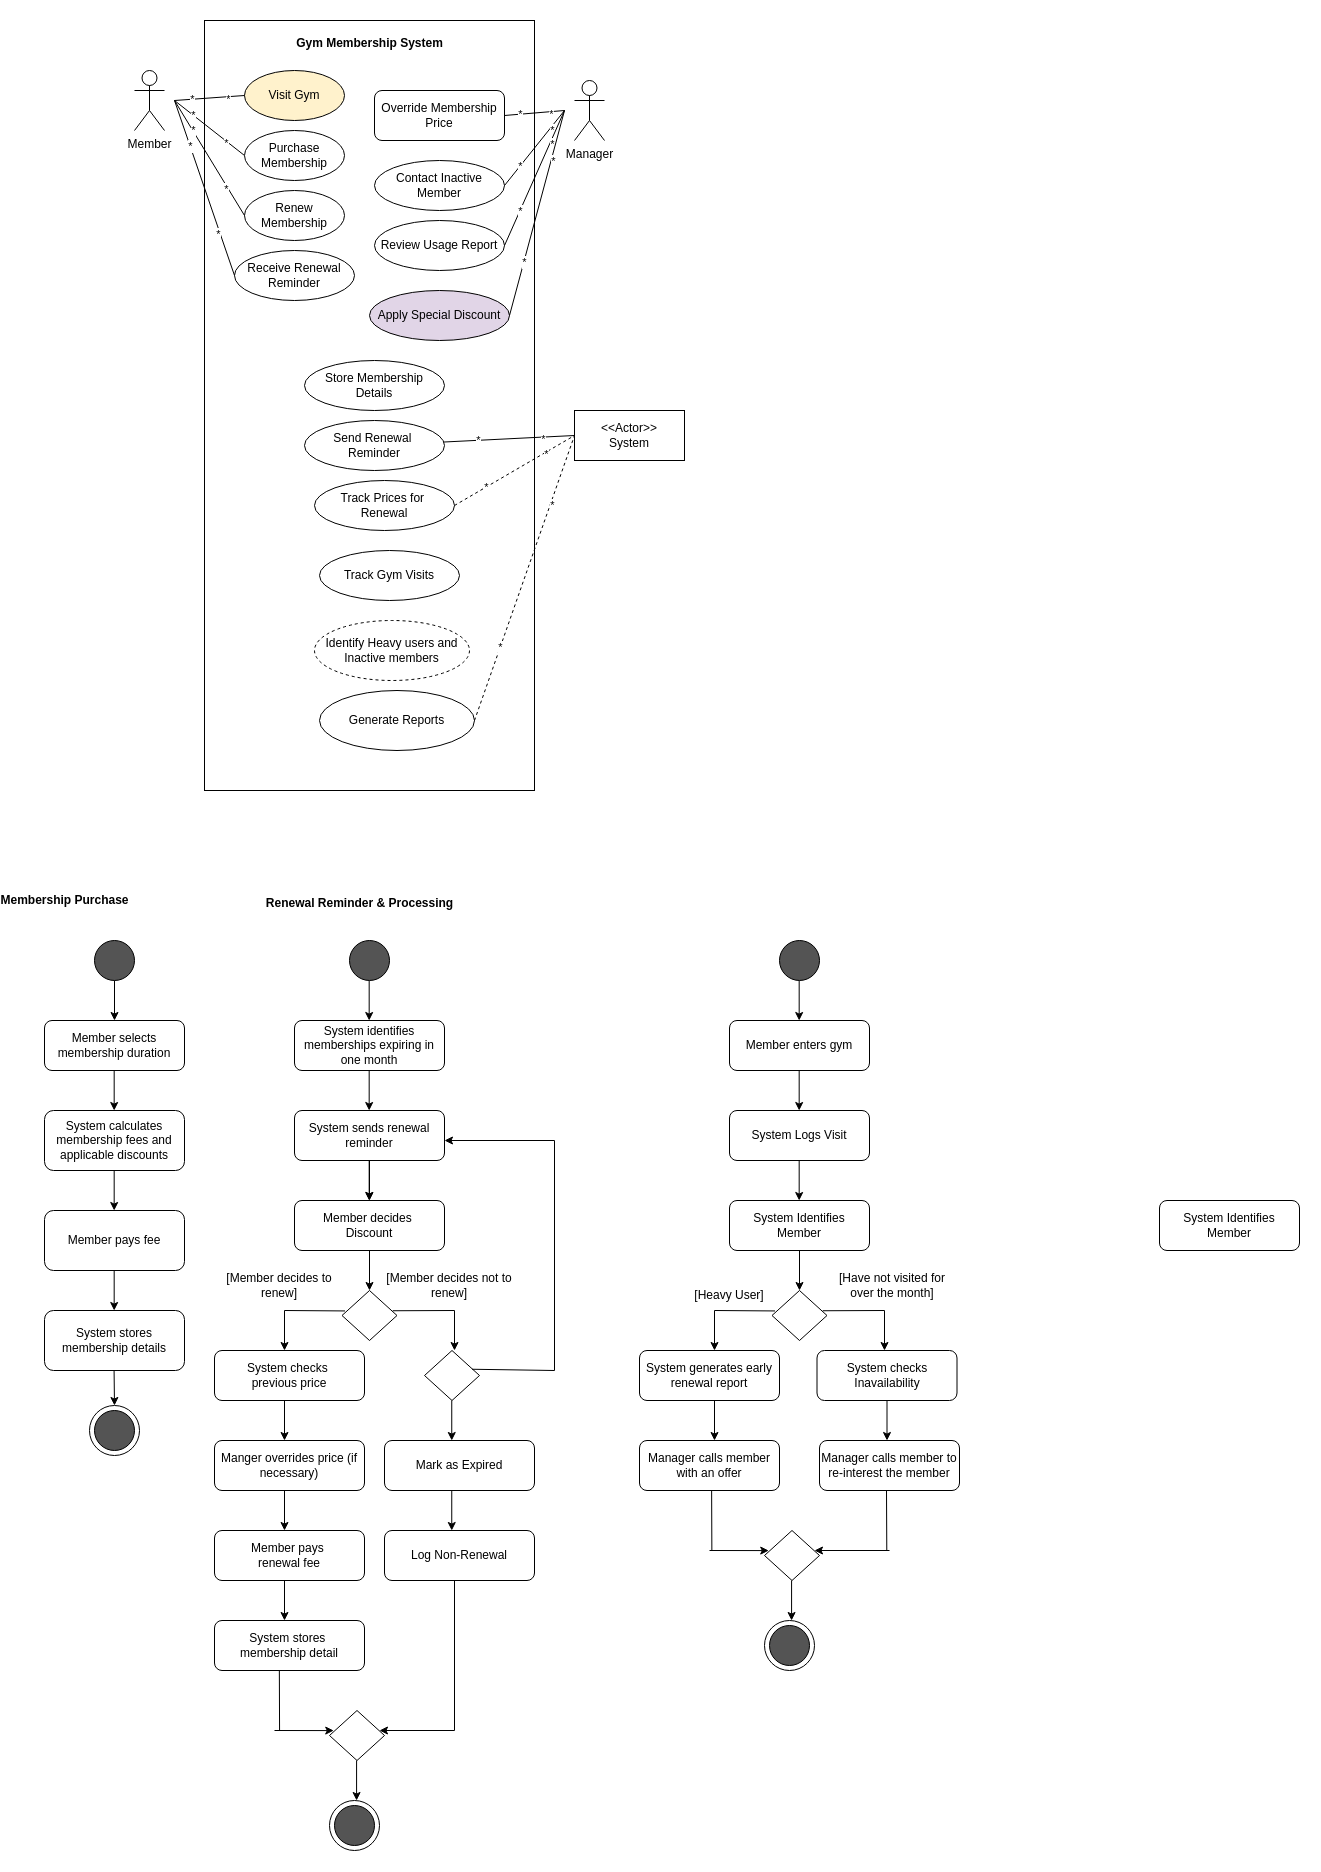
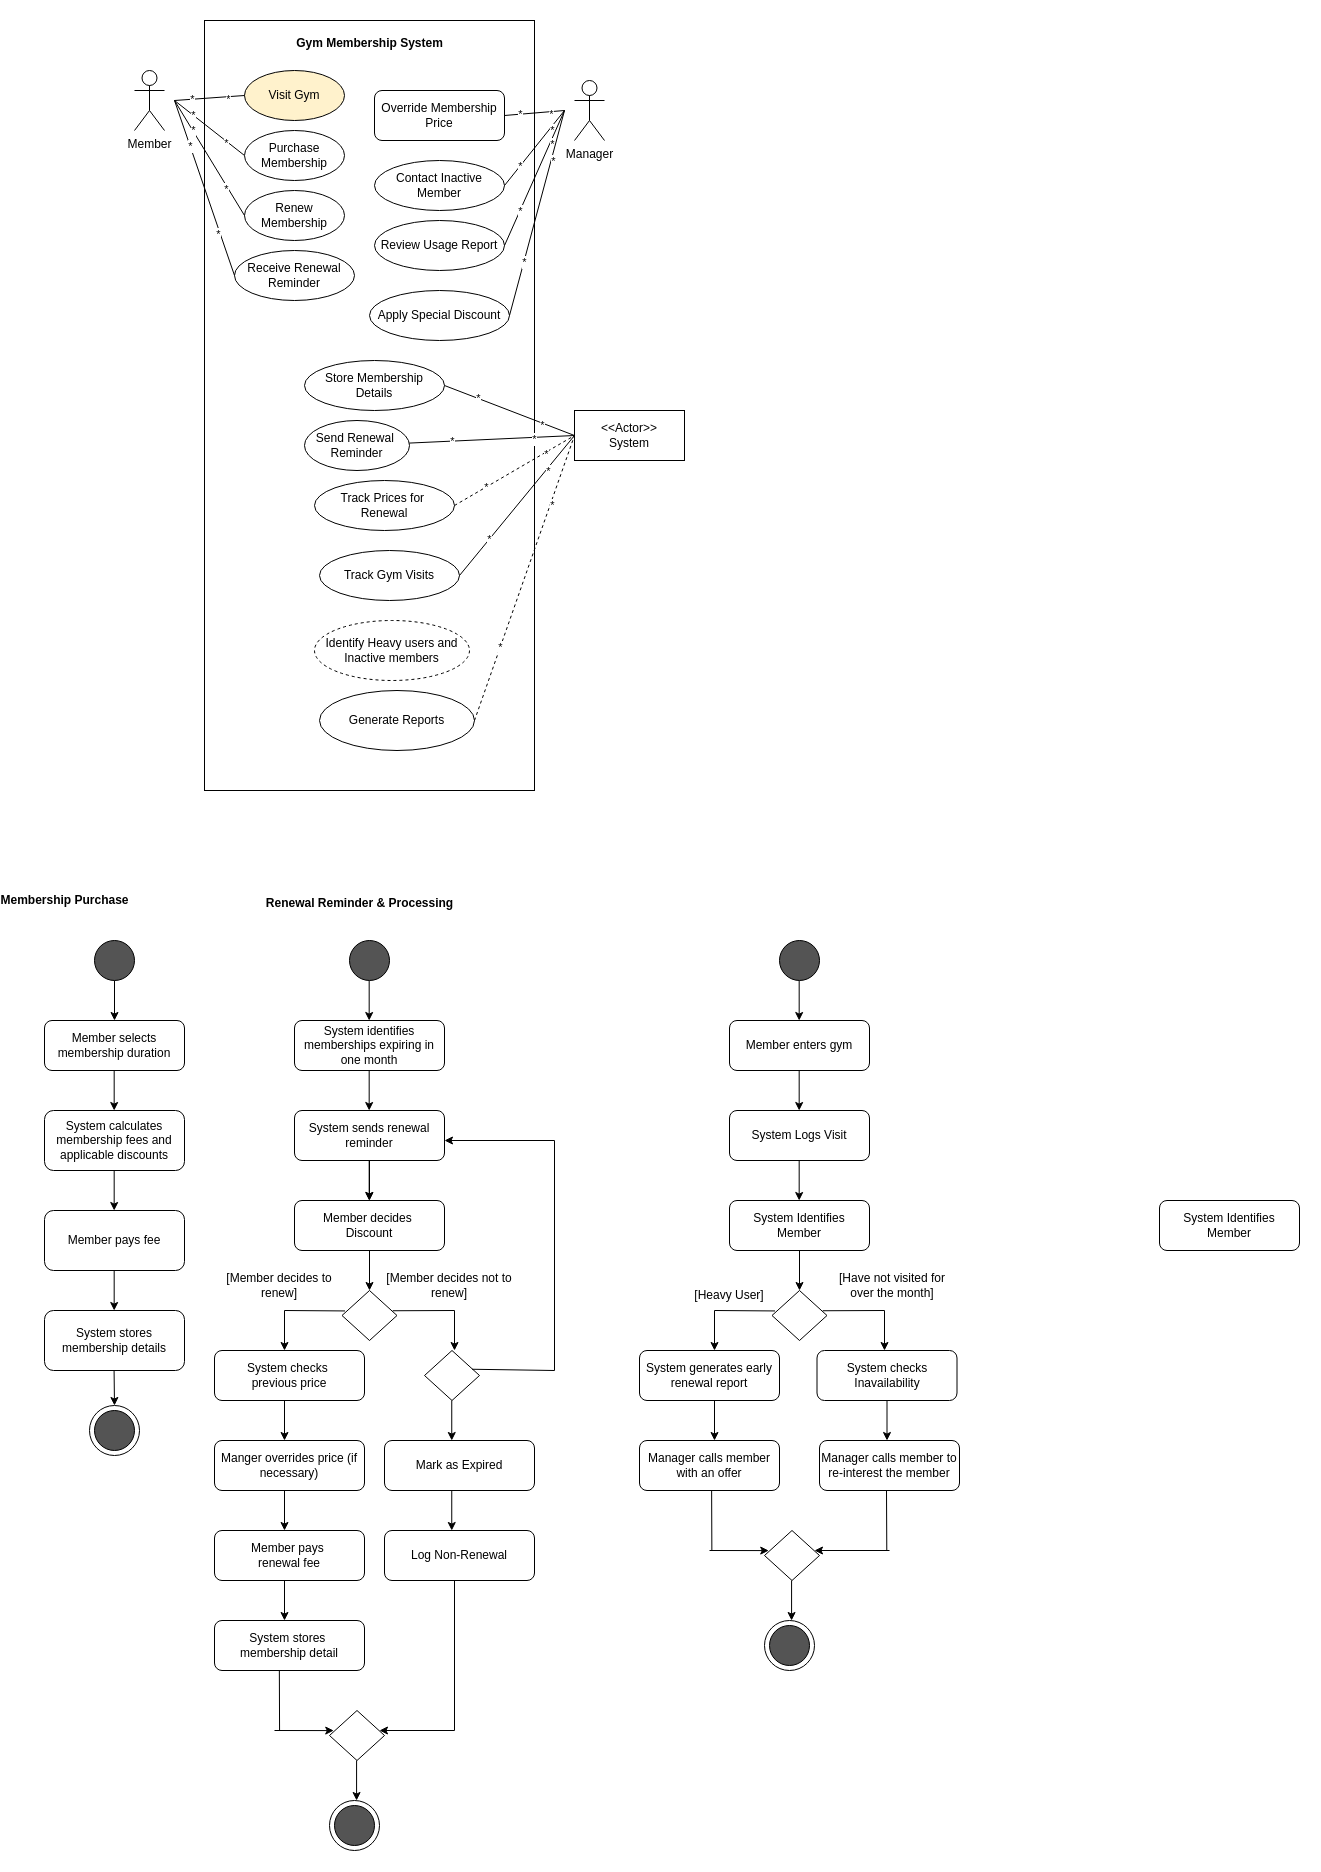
- <mxCell id="35" value="Apply Special Discount" style="ellipse;whiteSpace=wrap;html=1;fillColor=#e1d5e7;" vertex="1" parent="1"><mxGeometry x="365" y="290" width="140" height="50" as="geometry" /></mxCell>
+ <mxCell id="35" value="Apply Special Discount" style="ellipse;whiteSpace=wrap;html=1;" vertex="1" parent="1"><mxGeometry x="365" y="290" width="140" height="50" as="geometry" /></mxCell>
+ <mxCell id="41" value="" style="endArrow=none;html=1;rounded=0;exitX=1;exitY=0.5;exitDx=0;exitDy=0;entryX=0;entryY=0.5;entryDx=0;entryDy=0;" edge="1" parent="1" source="39" target="40"><mxGeometry width="50" height="50" relative="1" as="geometry"><mxPoint x="480" y="385" as="sourcePoint" /><mxPoint x="535" y="180" as="targetPoint" /></mxGeometry></mxCell>
+ <mxCell id="42" value="*" style="edgeLabel;html=1;align=center;verticalAlign=middle;resizable=0;points=[];" vertex="1" connectable="0" parent="41"><mxGeometry x="-0.481" relative="1" as="geometry"><mxPoint as="offset" /></mxGeometry></mxCell>
+ <mxCell id="43" value="*" style="edgeLabel;html=1;align=center;verticalAlign=middle;resizable=0;points=[];" vertex="1" connectable="0" parent="41"><mxGeometry x="0.514" y="-2" relative="1" as="geometry"><mxPoint as="offset" /></mxGeometry></mxCell>
- <mxCell id="44" value="Send Renewal&amp;nbsp;&lt;div&gt;Reminder&lt;/div&gt;" style="ellipse;whiteSpace=wrap;html=1;" vertex="1" parent="1"><mxGeometry x="300" y="420" width="140" height="50" as="geometry" /></mxCell>
+ <mxCell id="44" value="Send Renewal&amp;nbsp;&lt;div&gt;Reminder&lt;/div&gt;" style="ellipse;whiteSpace=wrap;html=1;" vertex="1" parent="1"><mxGeometry x="300" y="420" width="105" height="50" as="geometry" /></mxCell>
+ <mxCell id="53" value="" style="endArrow=none;html=1;rounded=0;exitX=1;exitY=0.5;exitDx=0;exitDy=0;entryX=0;entryY=0.5;entryDx=0;entryDy=0;" edge="1" parent="1" source="52" target="40"><mxGeometry width="50" height="50" relative="1" as="geometry"><mxPoint x="460" y="515" as="sourcePoint" /><mxPoint x="570" y="445" as="targetPoint" /></mxGeometry></mxCell>
+ <mxCell id="54" value="*" style="edgeLabel;html=1;align=center;verticalAlign=middle;resizable=0;points=[];" vertex="1" connectable="0" parent="53"><mxGeometry x="-0.481" relative="1" as="geometry"><mxPoint as="offset" /></mxGeometry></mxCell>
+ <mxCell id="55" value="*" style="edgeLabel;html=1;align=center;verticalAlign=middle;resizable=0;points=[];" vertex="1" connectable="0" parent="53"><mxGeometry x="0.514" y="-2" relative="1" as="geometry"><mxPoint as="offset" /></mxGeometry></mxCell>
